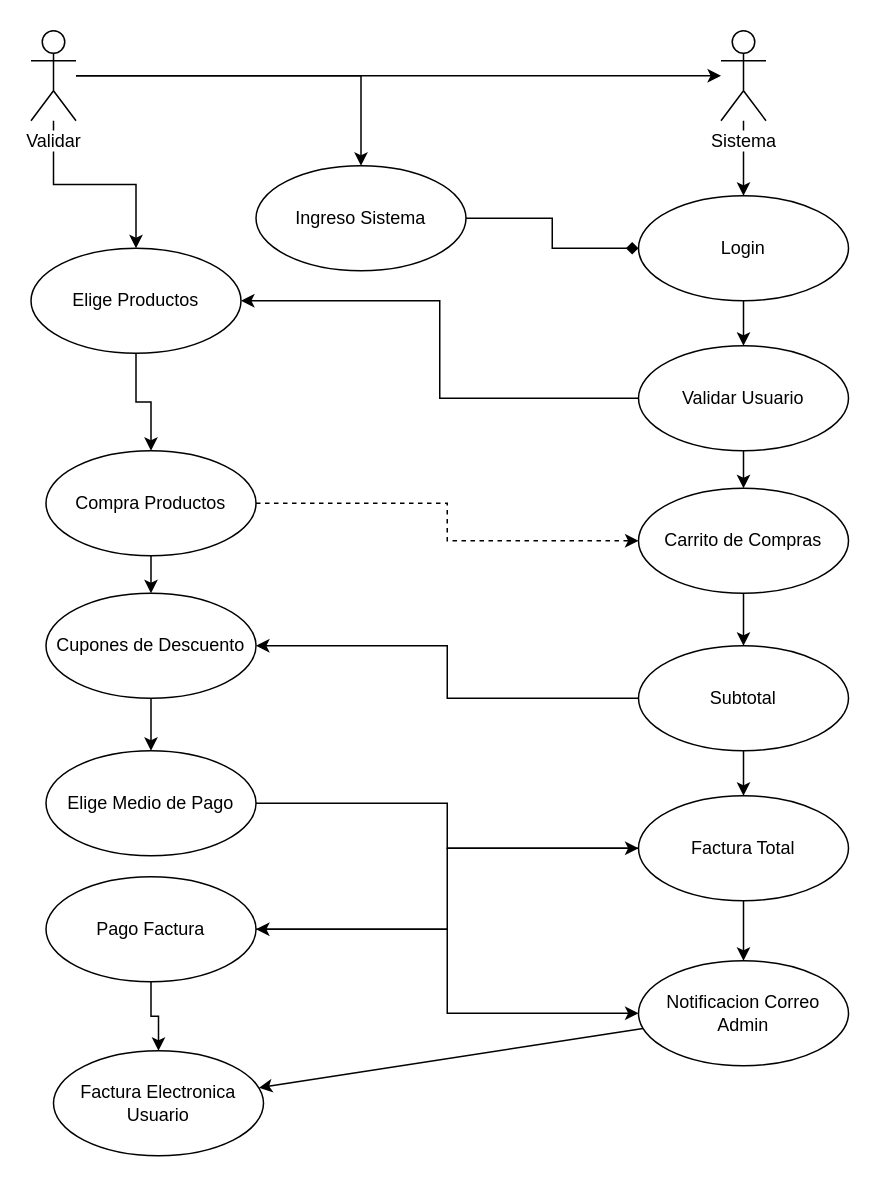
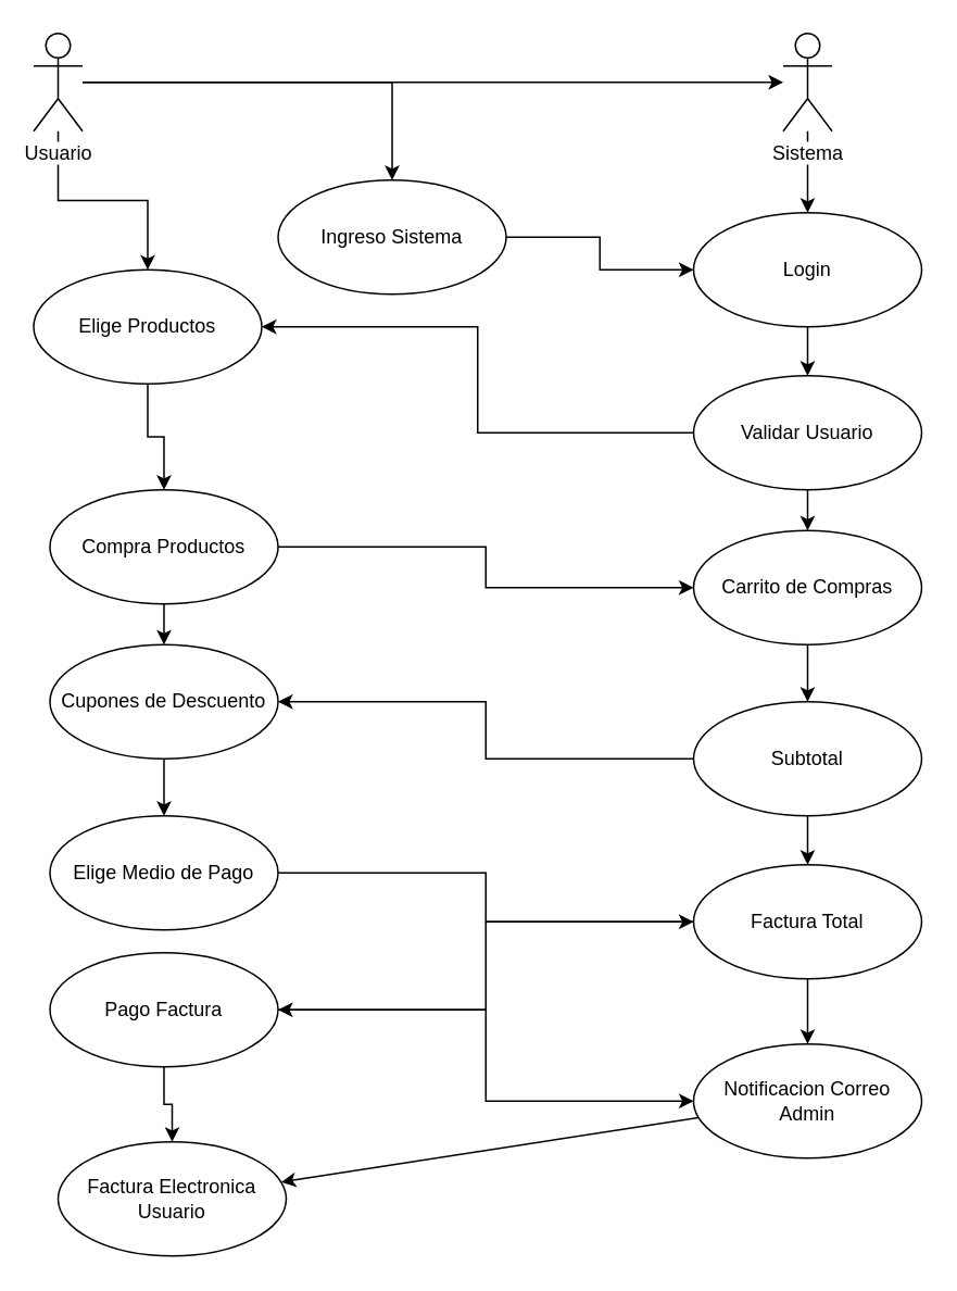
- <mxCell id="5" value="Validar" style="shape=umlActor;verticalLabelPosition=bottom;labelBackgroundColor=#ffffff;verticalAlign=top;html=1;outlineConnect=0;" parent="1" vertex="1"><mxGeometry x="20" y="20" width="30" height="60" as="geometry" /></mxCell>
+ <mxCell id="5" value="Usuario" style="shape=umlActor;verticalLabelPosition=bottom;labelBackgroundColor=#ffffff;verticalAlign=top;html=1;outlineConnect=0;" parent="1" vertex="1"><mxGeometry x="20" y="20" width="30" height="60" as="geometry" /></mxCell>
- <mxCell id="8" value="" style="edgeStyle=orthogonalEdgeStyle;rounded=0;orthogonalLoop=1;jettySize=auto;html=1;endArrow=diamond;" parent="1" source="9" target="11" edge="1"><mxGeometry relative="1" as="geometry" /></mxCell>
+ <mxCell id="8" value="" style="edgeStyle=orthogonalEdgeStyle;rounded=0;orthogonalLoop=1;jettySize=auto;html=1;" parent="1" source="9" target="11" edge="1"><mxGeometry relative="1" as="geometry" /></mxCell>
- <mxCell id="17" value="" style="edgeStyle=orthogonalEdgeStyle;rounded=0;orthogonalLoop=1;jettySize=auto;html=1;dashed=1;" parent="1" source="19" target="21" edge="1"><mxGeometry relative="1" as="geometry" /></mxCell>
+ <mxCell id="17" value="" style="edgeStyle=orthogonalEdgeStyle;rounded=0;orthogonalLoop=1;jettySize=auto;html=1;" parent="1" source="19" target="21" edge="1"><mxGeometry relative="1" as="geometry" /></mxCell>
